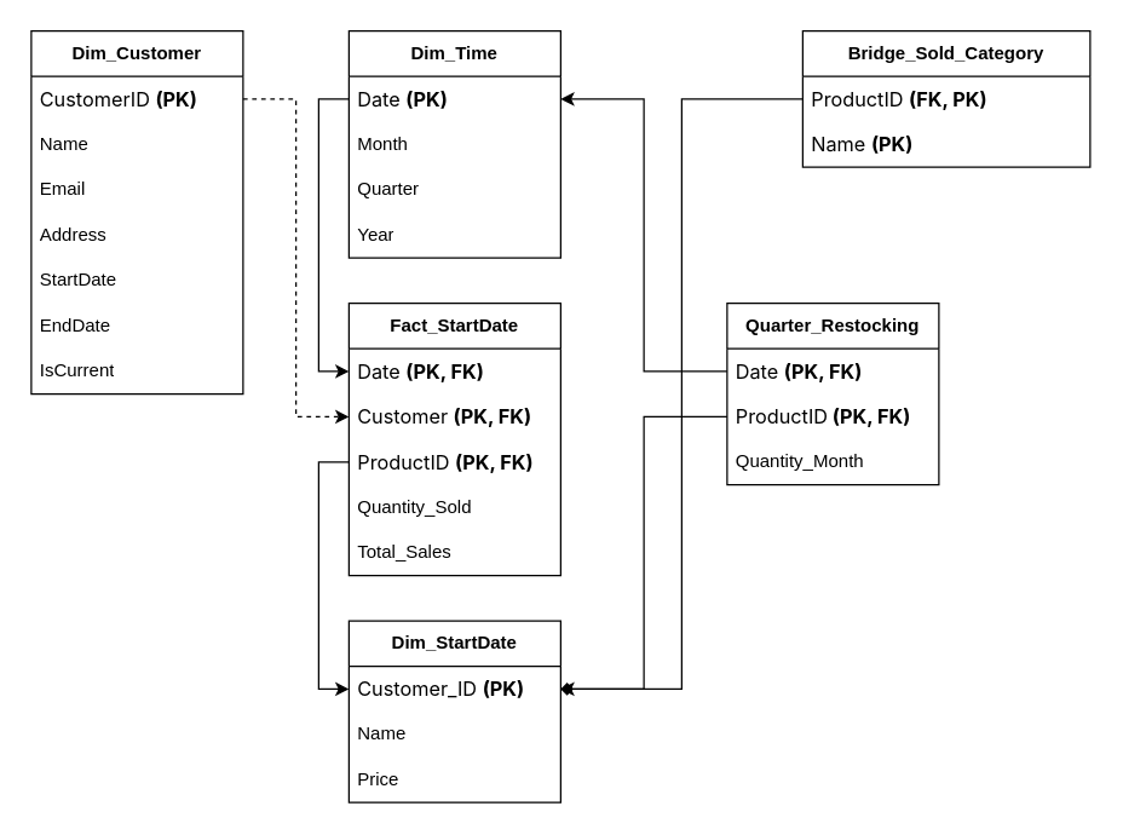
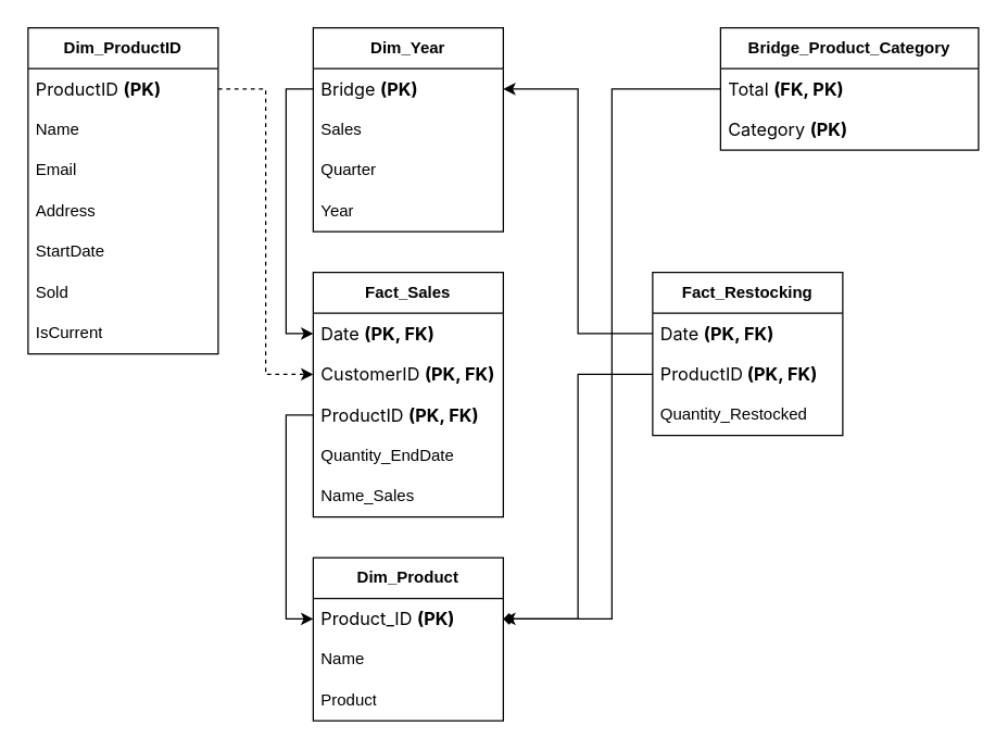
- <mxCell id="2" value="&lt;span style=&quot;font-weight: 700;&quot;&gt;Dim_Customer&lt;/span&gt;" style="swimlane;fontStyle=0;childLayout=stackLayout;horizontal=1;startSize=30;horizontalStack=0;resizeParent=1;resizeParentMax=0;resizeLast=0;collapsible=1;marginBottom=0;whiteSpace=wrap;html=1;" vertex="1" parent="1"><mxGeometry x="20" y="20" width="140" height="240" as="geometry" /></mxCell>
+ <mxCell id="2" value="&lt;span style=&quot;font-weight: 700;&quot;&gt;Dim_ProductID&lt;/span&gt;" style="swimlane;fontStyle=0;childLayout=stackLayout;horizontal=1;startSize=30;horizontalStack=0;resizeParent=1;resizeParentMax=0;resizeLast=0;collapsible=1;marginBottom=0;whiteSpace=wrap;html=1;" vertex="1" parent="1"><mxGeometry x="20" y="20" width="140" height="240" as="geometry" /></mxCell>
- <mxCell id="10" value="&lt;span style=&quot;font-weight: 700;&quot;&gt;Dim_Time&lt;/span&gt;" style="swimlane;fontStyle=0;childLayout=stackLayout;horizontal=1;startSize=30;horizontalStack=0;resizeParent=1;resizeParentMax=0;resizeLast=0;collapsible=1;marginBottom=0;whiteSpace=wrap;html=1;" vertex="1" parent="1"><mxGeometry x="230" y="20" width="140" height="150" as="geometry" /></mxCell>
+ <mxCell id="10" value="&lt;span style=&quot;font-weight: 700;&quot;&gt;Dim_Year&lt;/span&gt;" style="swimlane;fontStyle=0;childLayout=stackLayout;horizontal=1;startSize=30;horizontalStack=0;resizeParent=1;resizeParentMax=0;resizeLast=0;collapsible=1;marginBottom=0;whiteSpace=wrap;html=1;" vertex="1" parent="1"><mxGeometry x="230" y="20" width="140" height="150" as="geometry" /></mxCell>
- <mxCell id="29" value="&lt;b&gt;Bridge_Sold_Category&lt;/b&gt;" style="swimlane;fontStyle=0;childLayout=stackLayout;horizontal=1;startSize=30;horizontalStack=0;resizeParent=1;resizeParentMax=0;resizeLast=0;collapsible=1;marginBottom=0;whiteSpace=wrap;html=1;" vertex="1" parent="1"><mxGeometry x="530" y="20" width="190" height="90" as="geometry" /></mxCell>
+ <mxCell id="29" value="&lt;b&gt;Bridge_Product_Category&lt;/b&gt;" style="swimlane;fontStyle=0;childLayout=stackLayout;horizontal=1;startSize=30;horizontalStack=0;resizeParent=1;resizeParentMax=0;resizeLast=0;collapsible=1;marginBottom=0;whiteSpace=wrap;html=1;" vertex="1" parent="1"><mxGeometry x="530" y="20" width="190" height="90" as="geometry" /></mxCell>
- <mxCell id="3" value="&lt;span style=&quot;font-family: -apple-system, BlinkMacSystemFont, Roboto, &amp;quot;Helvetica Neue&amp;quot;, Geneva, &amp;quot;Noto Sans Armenian&amp;quot;, &amp;quot;Noto Sans Bengali&amp;quot;, &amp;quot;Noto Sans Cherokee&amp;quot;, &amp;quot;Noto Sans Devanagari&amp;quot;, &amp;quot;Noto Sans Ethiopic&amp;quot;, &amp;quot;Noto Sans Georgian&amp;quot;, &amp;quot;Noto Sans Hebrew&amp;quot;, &amp;quot;Noto Sans Kannada&amp;quot;, &amp;quot;Noto Sans Khmer&amp;quot;, &amp;quot;Noto Sans Lao&amp;quot;, &amp;quot;Noto Sans Osmanya&amp;quot;, &amp;quot;Noto Sans Tamil&amp;quot;, &amp;quot;Noto Sans Telugu&amp;quot;, &amp;quot;Noto Sans Thai&amp;quot;, arial, Tahoma, verdana, sans-serif; font-size: 13px; white-space-collapse: break-spaces; background-color: rgb(255, 255, 255);&quot;&gt;CustomerID &lt;b&gt;(PK)&lt;/b&gt;&lt;/span&gt;" style="text;strokeColor=none;fillColor=none;align=left;verticalAlign=middle;spacingLeft=4;spacingRight=4;overflow=hidden;points=[[0,0.5],[1,0.5]];portConstraint=eastwest;rotatable=0;whiteSpace=wrap;html=1;" vertex="1" parent="2"><mxGeometry y="30" width="140" height="30" as="geometry" /></mxCell>
+ <mxCell id="3" value="&lt;span style=&quot;font-family: -apple-system, BlinkMacSystemFont, Roboto, &amp;quot;Helvetica Neue&amp;quot;, Geneva, &amp;quot;Noto Sans Armenian&amp;quot;, &amp;quot;Noto Sans Bengali&amp;quot;, &amp;quot;Noto Sans Cherokee&amp;quot;, &amp;quot;Noto Sans Devanagari&amp;quot;, &amp;quot;Noto Sans Ethiopic&amp;quot;, &amp;quot;Noto Sans Georgian&amp;quot;, &amp;quot;Noto Sans Hebrew&amp;quot;, &amp;quot;Noto Sans Kannada&amp;quot;, &amp;quot;Noto Sans Khmer&amp;quot;, &amp;quot;Noto Sans Lao&amp;quot;, &amp;quot;Noto Sans Osmanya&amp;quot;, &amp;quot;Noto Sans Tamil&amp;quot;, &amp;quot;Noto Sans Telugu&amp;quot;, &amp;quot;Noto Sans Thai&amp;quot;, arial, Tahoma, verdana, sans-serif; font-size: 13px; white-space-collapse: break-spaces; background-color: rgb(255, 255, 255);&quot;&gt;ProductID &lt;b&gt;(PK)&lt;/b&gt;&lt;/span&gt;" style="text;strokeColor=none;fillColor=none;align=left;verticalAlign=middle;spacingLeft=4;spacingRight=4;overflow=hidden;points=[[0,0.5],[1,0.5]];portConstraint=eastwest;rotatable=0;whiteSpace=wrap;html=1;" vertex="1" parent="2"><mxGeometry y="30" width="140" height="30" as="geometry" /></mxCell>
- <mxCell id="11" value="&lt;span style=&quot;font-family: -apple-system, BlinkMacSystemFont, Roboto, &amp;quot;Helvetica Neue&amp;quot;, Geneva, &amp;quot;Noto Sans Armenian&amp;quot;, &amp;quot;Noto Sans Bengali&amp;quot;, &amp;quot;Noto Sans Cherokee&amp;quot;, &amp;quot;Noto Sans Devanagari&amp;quot;, &amp;quot;Noto Sans Ethiopic&amp;quot;, &amp;quot;Noto Sans Georgian&amp;quot;, &amp;quot;Noto Sans Hebrew&amp;quot;, &amp;quot;Noto Sans Kannada&amp;quot;, &amp;quot;Noto Sans Khmer&amp;quot;, &amp;quot;Noto Sans Lao&amp;quot;, &amp;quot;Noto Sans Osmanya&amp;quot;, &amp;quot;Noto Sans Tamil&amp;quot;, &amp;quot;Noto Sans Telugu&amp;quot;, &amp;quot;Noto Sans Thai&amp;quot;, arial, Tahoma, verdana, sans-serif; font-size: 13px; white-space-collapse: break-spaces; background-color: rgb(255, 255, 255);&quot;&gt;Date &lt;b&gt;(PK)&lt;/b&gt;&lt;/span&gt;" style="text;strokeColor=none;fillColor=none;align=left;verticalAlign=middle;spacingLeft=4;spacingRight=4;overflow=hidden;points=[[0,0.5],[1,0.5]];portConstraint=eastwest;rotatable=0;whiteSpace=wrap;html=1;" vertex="1" parent="10"><mxGeometry y="30" width="140" height="30" as="geometry" /></mxCell>
+ <mxCell id="11" value="&lt;span style=&quot;font-family: -apple-system, BlinkMacSystemFont, Roboto, &amp;quot;Helvetica Neue&amp;quot;, Geneva, &amp;quot;Noto Sans Armenian&amp;quot;, &amp;quot;Noto Sans Bengali&amp;quot;, &amp;quot;Noto Sans Cherokee&amp;quot;, &amp;quot;Noto Sans Devanagari&amp;quot;, &amp;quot;Noto Sans Ethiopic&amp;quot;, &amp;quot;Noto Sans Georgian&amp;quot;, &amp;quot;Noto Sans Hebrew&amp;quot;, &amp;quot;Noto Sans Kannada&amp;quot;, &amp;quot;Noto Sans Khmer&amp;quot;, &amp;quot;Noto Sans Lao&amp;quot;, &amp;quot;Noto Sans Osmanya&amp;quot;, &amp;quot;Noto Sans Tamil&amp;quot;, &amp;quot;Noto Sans Telugu&amp;quot;, &amp;quot;Noto Sans Thai&amp;quot;, arial, Tahoma, verdana, sans-serif; font-size: 13px; white-space-collapse: break-spaces; background-color: rgb(255, 255, 255);&quot;&gt;Bridge &lt;b&gt;(PK)&lt;/b&gt;&lt;/span&gt;" style="text;strokeColor=none;fillColor=none;align=left;verticalAlign=middle;spacingLeft=4;spacingRight=4;overflow=hidden;points=[[0,0.5],[1,0.5]];portConstraint=eastwest;rotatable=0;whiteSpace=wrap;html=1;" vertex="1" parent="10"><mxGeometry y="30" width="140" height="30" as="geometry" /></mxCell>
- <mxCell id="30" value="&lt;span style=&quot;font-family: -apple-system, BlinkMacSystemFont, Roboto, &amp;quot;Helvetica Neue&amp;quot;, Geneva, &amp;quot;Noto Sans Armenian&amp;quot;, &amp;quot;Noto Sans Bengali&amp;quot;, &amp;quot;Noto Sans Cherokee&amp;quot;, &amp;quot;Noto Sans Devanagari&amp;quot;, &amp;quot;Noto Sans Ethiopic&amp;quot;, &amp;quot;Noto Sans Georgian&amp;quot;, &amp;quot;Noto Sans Hebrew&amp;quot;, &amp;quot;Noto Sans Kannada&amp;quot;, &amp;quot;Noto Sans Khmer&amp;quot;, &amp;quot;Noto Sans Lao&amp;quot;, &amp;quot;Noto Sans Osmanya&amp;quot;, &amp;quot;Noto Sans Tamil&amp;quot;, &amp;quot;Noto Sans Telugu&amp;quot;, &amp;quot;Noto Sans Thai&amp;quot;, arial, Tahoma, verdana, sans-serif; font-size: 13px; white-space-collapse: break-spaces; background-color: rgb(255, 255, 255);&quot;&gt;ProductID &lt;b&gt;(FK, PK)&lt;/b&gt;&lt;/span&gt;" style="text;strokeColor=none;fillColor=none;align=left;verticalAlign=middle;spacingLeft=4;spacingRight=4;overflow=hidden;points=[[0,0.5],[1,0.5]];portConstraint=eastwest;rotatable=0;whiteSpace=wrap;html=1;" vertex="1" parent="29"><mxGeometry y="30" width="190" height="30" as="geometry" /></mxCell>
+ <mxCell id="30" value="&lt;span style=&quot;font-family: -apple-system, BlinkMacSystemFont, Roboto, &amp;quot;Helvetica Neue&amp;quot;, Geneva, &amp;quot;Noto Sans Armenian&amp;quot;, &amp;quot;Noto Sans Bengali&amp;quot;, &amp;quot;Noto Sans Cherokee&amp;quot;, &amp;quot;Noto Sans Devanagari&amp;quot;, &amp;quot;Noto Sans Ethiopic&amp;quot;, &amp;quot;Noto Sans Georgian&amp;quot;, &amp;quot;Noto Sans Hebrew&amp;quot;, &amp;quot;Noto Sans Kannada&amp;quot;, &amp;quot;Noto Sans Khmer&amp;quot;, &amp;quot;Noto Sans Lao&amp;quot;, &amp;quot;Noto Sans Osmanya&amp;quot;, &amp;quot;Noto Sans Tamil&amp;quot;, &amp;quot;Noto Sans Telugu&amp;quot;, &amp;quot;Noto Sans Thai&amp;quot;, arial, Tahoma, verdana, sans-serif; font-size: 13px; white-space-collapse: break-spaces; background-color: rgb(255, 255, 255);&quot;&gt;Total &lt;b&gt;(FK, PK)&lt;/b&gt;&lt;/span&gt;" style="text;strokeColor=none;fillColor=none;align=left;verticalAlign=middle;spacingLeft=4;spacingRight=4;overflow=hidden;points=[[0,0.5],[1,0.5]];portConstraint=eastwest;rotatable=0;whiteSpace=wrap;html=1;" vertex="1" parent="29"><mxGeometry y="30" width="190" height="30" as="geometry" /></mxCell>
- <mxCell id="12" value="Month" style="text;strokeColor=none;fillColor=none;align=left;verticalAlign=middle;spacingLeft=4;spacingRight=4;overflow=hidden;points=[[0,0.5],[1,0.5]];portConstraint=eastwest;rotatable=0;whiteSpace=wrap;html=1;" vertex="1" parent="10"><mxGeometry y="60" width="140" height="30" as="geometry" /></mxCell>
+ <mxCell id="12" value="Sales" style="text;strokeColor=none;fillColor=none;align=left;verticalAlign=middle;spacingLeft=4;spacingRight=4;overflow=hidden;points=[[0,0.5],[1,0.5]];portConstraint=eastwest;rotatable=0;whiteSpace=wrap;html=1;" vertex="1" parent="10"><mxGeometry y="60" width="140" height="30" as="geometry" /></mxCell>
- <mxCell id="31" value="&lt;span style=&quot;font-family: -apple-system, BlinkMacSystemFont, Roboto, &amp;quot;Helvetica Neue&amp;quot;, Geneva, &amp;quot;Noto Sans Armenian&amp;quot;, &amp;quot;Noto Sans Bengali&amp;quot;, &amp;quot;Noto Sans Cherokee&amp;quot;, &amp;quot;Noto Sans Devanagari&amp;quot;, &amp;quot;Noto Sans Ethiopic&amp;quot;, &amp;quot;Noto Sans Georgian&amp;quot;, &amp;quot;Noto Sans Hebrew&amp;quot;, &amp;quot;Noto Sans Kannada&amp;quot;, &amp;quot;Noto Sans Khmer&amp;quot;, &amp;quot;Noto Sans Lao&amp;quot;, &amp;quot;Noto Sans Osmanya&amp;quot;, &amp;quot;Noto Sans Tamil&amp;quot;, &amp;quot;Noto Sans Telugu&amp;quot;, &amp;quot;Noto Sans Thai&amp;quot;, arial, Tahoma, verdana, sans-serif; font-size: 13px; white-space-collapse: break-spaces; background-color: rgb(255, 255, 255);&quot;&gt;Name &lt;b&gt;(PK)&lt;/b&gt;&lt;/span&gt;" style="text;strokeColor=none;fillColor=none;align=left;verticalAlign=middle;spacingLeft=4;spacingRight=4;overflow=hidden;points=[[0,0.5],[1,0.5]];portConstraint=eastwest;rotatable=0;whiteSpace=wrap;html=1;" vertex="1" parent="29"><mxGeometry y="60" width="190" height="30" as="geometry" /></mxCell>
+ <mxCell id="31" value="&lt;span style=&quot;font-family: -apple-system, BlinkMacSystemFont, Roboto, &amp;quot;Helvetica Neue&amp;quot;, Geneva, &amp;quot;Noto Sans Armenian&amp;quot;, &amp;quot;Noto Sans Bengali&amp;quot;, &amp;quot;Noto Sans Cherokee&amp;quot;, &amp;quot;Noto Sans Devanagari&amp;quot;, &amp;quot;Noto Sans Ethiopic&amp;quot;, &amp;quot;Noto Sans Georgian&amp;quot;, &amp;quot;Noto Sans Hebrew&amp;quot;, &amp;quot;Noto Sans Kannada&amp;quot;, &amp;quot;Noto Sans Khmer&amp;quot;, &amp;quot;Noto Sans Lao&amp;quot;, &amp;quot;Noto Sans Osmanya&amp;quot;, &amp;quot;Noto Sans Tamil&amp;quot;, &amp;quot;Noto Sans Telugu&amp;quot;, &amp;quot;Noto Sans Thai&amp;quot;, arial, Tahoma, verdana, sans-serif; font-size: 13px; white-space-collapse: break-spaces; background-color: rgb(255, 255, 255);&quot;&gt;Category &lt;b&gt;(PK)&lt;/b&gt;&lt;/span&gt;" style="text;strokeColor=none;fillColor=none;align=left;verticalAlign=middle;spacingLeft=4;spacingRight=4;overflow=hidden;points=[[0,0.5],[1,0.5]];portConstraint=eastwest;rotatable=0;whiteSpace=wrap;html=1;" vertex="1" parent="29"><mxGeometry y="60" width="190" height="30" as="geometry" /></mxCell>
- <mxCell id="8" value="EndDate" style="text;strokeColor=none;fillColor=none;align=left;verticalAlign=middle;spacingLeft=4;spacingRight=4;overflow=hidden;points=[[0,0.5],[1,0.5]];portConstraint=eastwest;rotatable=0;whiteSpace=wrap;html=1;" vertex="1" parent="2"><mxGeometry y="180" width="140" height="30" as="geometry" /></mxCell>
+ <mxCell id="8" value="Sold" style="text;strokeColor=none;fillColor=none;align=left;verticalAlign=middle;spacingLeft=4;spacingRight=4;overflow=hidden;points=[[0,0.5],[1,0.5]];portConstraint=eastwest;rotatable=0;whiteSpace=wrap;html=1;" vertex="1" parent="2"><mxGeometry y="180" width="140" height="30" as="geometry" /></mxCell>
- <mxCell id="19" value="&lt;span style=&quot;font-weight: 700;&quot;&gt;Fact_StartDate&lt;/span&gt;" style="swimlane;fontStyle=0;childLayout=stackLayout;horizontal=1;startSize=30;horizontalStack=0;resizeParent=1;resizeParentMax=0;resizeLast=0;collapsible=1;marginBottom=0;whiteSpace=wrap;html=1;" vertex="1" parent="1"><mxGeometry x="230" y="200" width="140" height="180" as="geometry" /></mxCell>
+ <mxCell id="19" value="&lt;span style=&quot;font-weight: 700;&quot;&gt;Fact_Sales&lt;/span&gt;" style="swimlane;fontStyle=0;childLayout=stackLayout;horizontal=1;startSize=30;horizontalStack=0;resizeParent=1;resizeParentMax=0;resizeLast=0;collapsible=1;marginBottom=0;whiteSpace=wrap;html=1;" vertex="1" parent="1"><mxGeometry x="230" y="200" width="140" height="180" as="geometry" /></mxCell>
- <mxCell id="25" value="&lt;b&gt;Quarter_Restocking&lt;/b&gt;" style="swimlane;fontStyle=0;childLayout=stackLayout;horizontal=1;startSize=30;horizontalStack=0;resizeParent=1;resizeParentMax=0;resizeLast=0;collapsible=1;marginBottom=0;whiteSpace=wrap;html=1;" vertex="1" parent="1"><mxGeometry x="480" y="200" width="140" height="120" as="geometry" /></mxCell>
+ <mxCell id="25" value="&lt;b&gt;Fact_Restocking&lt;/b&gt;" style="swimlane;fontStyle=0;childLayout=stackLayout;horizontal=1;startSize=30;horizontalStack=0;resizeParent=1;resizeParentMax=0;resizeLast=0;collapsible=1;marginBottom=0;whiteSpace=wrap;html=1;" vertex="1" parent="1"><mxGeometry x="480" y="200" width="140" height="120" as="geometry" /></mxCell>
- <mxCell id="21" value="&lt;span style=&quot;font-family: -apple-system, BlinkMacSystemFont, Roboto, &amp;quot;Helvetica Neue&amp;quot;, Geneva, &amp;quot;Noto Sans Armenian&amp;quot;, &amp;quot;Noto Sans Bengali&amp;quot;, &amp;quot;Noto Sans Cherokee&amp;quot;, &amp;quot;Noto Sans Devanagari&amp;quot;, &amp;quot;Noto Sans Ethiopic&amp;quot;, &amp;quot;Noto Sans Georgian&amp;quot;, &amp;quot;Noto Sans Hebrew&amp;quot;, &amp;quot;Noto Sans Kannada&amp;quot;, &amp;quot;Noto Sans Khmer&amp;quot;, &amp;quot;Noto Sans Lao&amp;quot;, &amp;quot;Noto Sans Osmanya&amp;quot;, &amp;quot;Noto Sans Tamil&amp;quot;, &amp;quot;Noto Sans Telugu&amp;quot;, &amp;quot;Noto Sans Thai&amp;quot;, arial, Tahoma, verdana, sans-serif; font-size: 13px; white-space-collapse: break-spaces; background-color: rgb(255, 255, 255);&quot;&gt;Customer &lt;b&gt;(PK, FK)&lt;/b&gt;&lt;/span&gt;" style="text;strokeColor=none;fillColor=none;align=left;verticalAlign=middle;spacingLeft=4;spacingRight=4;overflow=hidden;points=[[0,0.5],[1,0.5]];portConstraint=eastwest;rotatable=0;whiteSpace=wrap;html=1;" vertex="1" parent="19"><mxGeometry y="60" width="140" height="30" as="geometry" /></mxCell>
+ <mxCell id="21" value="&lt;span style=&quot;font-family: -apple-system, BlinkMacSystemFont, Roboto, &amp;quot;Helvetica Neue&amp;quot;, Geneva, &amp;quot;Noto Sans Armenian&amp;quot;, &amp;quot;Noto Sans Bengali&amp;quot;, &amp;quot;Noto Sans Cherokee&amp;quot;, &amp;quot;Noto Sans Devanagari&amp;quot;, &amp;quot;Noto Sans Ethiopic&amp;quot;, &amp;quot;Noto Sans Georgian&amp;quot;, &amp;quot;Noto Sans Hebrew&amp;quot;, &amp;quot;Noto Sans Kannada&amp;quot;, &amp;quot;Noto Sans Khmer&amp;quot;, &amp;quot;Noto Sans Lao&amp;quot;, &amp;quot;Noto Sans Osmanya&amp;quot;, &amp;quot;Noto Sans Tamil&amp;quot;, &amp;quot;Noto Sans Telugu&amp;quot;, &amp;quot;Noto Sans Thai&amp;quot;, arial, Tahoma, verdana, sans-serif; font-size: 13px; white-space-collapse: break-spaces; background-color: rgb(255, 255, 255);&quot;&gt;CustomerID &lt;b&gt;(PK, FK)&lt;/b&gt;&lt;/span&gt;" style="text;strokeColor=none;fillColor=none;align=left;verticalAlign=middle;spacingLeft=4;spacingRight=4;overflow=hidden;points=[[0,0.5],[1,0.5]];portConstraint=eastwest;rotatable=0;whiteSpace=wrap;html=1;" vertex="1" parent="19"><mxGeometry y="60" width="140" height="30" as="geometry" /></mxCell>
- <mxCell id="28" value="Quantity_Month" style="text;strokeColor=none;fillColor=none;align=left;verticalAlign=middle;spacingLeft=4;spacingRight=4;overflow=hidden;points=[[0,0.5],[1,0.5]];portConstraint=eastwest;rotatable=0;whiteSpace=wrap;html=1;" vertex="1" parent="25"><mxGeometry y="90" width="140" height="30" as="geometry" /></mxCell>
+ <mxCell id="28" value="Quantity_Restocked" style="text;strokeColor=none;fillColor=none;align=left;verticalAlign=middle;spacingLeft=4;spacingRight=4;overflow=hidden;points=[[0,0.5],[1,0.5]];portConstraint=eastwest;rotatable=0;whiteSpace=wrap;html=1;" vertex="1" parent="25"><mxGeometry y="90" width="140" height="30" as="geometry" /></mxCell>
- <mxCell id="23" value="Quantity_Sold" style="text;strokeColor=none;fillColor=none;align=left;verticalAlign=middle;spacingLeft=4;spacingRight=4;overflow=hidden;points=[[0,0.5],[1,0.5]];portConstraint=eastwest;rotatable=0;whiteSpace=wrap;html=1;" vertex="1" parent="19"><mxGeometry y="120" width="140" height="30" as="geometry" /></mxCell>
+ <mxCell id="23" value="Quantity_EndDate" style="text;strokeColor=none;fillColor=none;align=left;verticalAlign=middle;spacingLeft=4;spacingRight=4;overflow=hidden;points=[[0,0.5],[1,0.5]];portConstraint=eastwest;rotatable=0;whiteSpace=wrap;html=1;" vertex="1" parent="19"><mxGeometry y="120" width="140" height="30" as="geometry" /></mxCell>
- <mxCell id="24" value="Total_Sales" style="text;strokeColor=none;fillColor=none;align=left;verticalAlign=middle;spacingLeft=4;spacingRight=4;overflow=hidden;points=[[0,0.5],[1,0.5]];portConstraint=eastwest;rotatable=0;whiteSpace=wrap;html=1;" vertex="1" parent="19"><mxGeometry y="150" width="140" height="30" as="geometry" /></mxCell>
+ <mxCell id="24" value="Name_Sales" style="text;strokeColor=none;fillColor=none;align=left;verticalAlign=middle;spacingLeft=4;spacingRight=4;overflow=hidden;points=[[0,0.5],[1,0.5]];portConstraint=eastwest;rotatable=0;whiteSpace=wrap;html=1;" vertex="1" parent="19"><mxGeometry y="150" width="140" height="30" as="geometry" /></mxCell>
- <mxCell id="15" value="&lt;span style=&quot;font-weight: 700;&quot;&gt;Dim_StartDate&lt;/span&gt;" style="swimlane;fontStyle=0;childLayout=stackLayout;horizontal=1;startSize=30;horizontalStack=0;resizeParent=1;resizeParentMax=0;resizeLast=0;collapsible=1;marginBottom=0;whiteSpace=wrap;html=1;" vertex="1" parent="1"><mxGeometry x="230" y="410" width="140" height="120" as="geometry" /></mxCell>
+ <mxCell id="15" value="&lt;span style=&quot;font-weight: 700;&quot;&gt;Dim_Product&lt;/span&gt;" style="swimlane;fontStyle=0;childLayout=stackLayout;horizontal=1;startSize=30;horizontalStack=0;resizeParent=1;resizeParentMax=0;resizeLast=0;collapsible=1;marginBottom=0;whiteSpace=wrap;html=1;" vertex="1" parent="1"><mxGeometry x="230" y="410" width="140" height="120" as="geometry" /></mxCell>
- <mxCell id="16" value="&lt;span style=&quot;font-family: -apple-system, BlinkMacSystemFont, Roboto, &amp;quot;Helvetica Neue&amp;quot;, Geneva, &amp;quot;Noto Sans Armenian&amp;quot;, &amp;quot;Noto Sans Bengali&amp;quot;, &amp;quot;Noto Sans Cherokee&amp;quot;, &amp;quot;Noto Sans Devanagari&amp;quot;, &amp;quot;Noto Sans Ethiopic&amp;quot;, &amp;quot;Noto Sans Georgian&amp;quot;, &amp;quot;Noto Sans Hebrew&amp;quot;, &amp;quot;Noto Sans Kannada&amp;quot;, &amp;quot;Noto Sans Khmer&amp;quot;, &amp;quot;Noto Sans Lao&amp;quot;, &amp;quot;Noto Sans Osmanya&amp;quot;, &amp;quot;Noto Sans Tamil&amp;quot;, &amp;quot;Noto Sans Telugu&amp;quot;, &amp;quot;Noto Sans Thai&amp;quot;, arial, Tahoma, verdana, sans-serif; font-size: 13px; white-space-collapse: break-spaces; background-color: rgb(255, 255, 255);&quot;&gt;Customer_ID &lt;b&gt;(PK)&lt;/b&gt;&lt;/span&gt;" style="text;strokeColor=none;fillColor=none;align=left;verticalAlign=middle;spacingLeft=4;spacingRight=4;overflow=hidden;points=[[0,0.5],[1,0.5]];portConstraint=eastwest;rotatable=0;whiteSpace=wrap;html=1;" vertex="1" parent="15"><mxGeometry y="30" width="140" height="30" as="geometry" /></mxCell>
+ <mxCell id="16" value="&lt;span style=&quot;font-family: -apple-system, BlinkMacSystemFont, Roboto, &amp;quot;Helvetica Neue&amp;quot;, Geneva, &amp;quot;Noto Sans Armenian&amp;quot;, &amp;quot;Noto Sans Bengali&amp;quot;, &amp;quot;Noto Sans Cherokee&amp;quot;, &amp;quot;Noto Sans Devanagari&amp;quot;, &amp;quot;Noto Sans Ethiopic&amp;quot;, &amp;quot;Noto Sans Georgian&amp;quot;, &amp;quot;Noto Sans Hebrew&amp;quot;, &amp;quot;Noto Sans Kannada&amp;quot;, &amp;quot;Noto Sans Khmer&amp;quot;, &amp;quot;Noto Sans Lao&amp;quot;, &amp;quot;Noto Sans Osmanya&amp;quot;, &amp;quot;Noto Sans Tamil&amp;quot;, &amp;quot;Noto Sans Telugu&amp;quot;, &amp;quot;Noto Sans Thai&amp;quot;, arial, Tahoma, verdana, sans-serif; font-size: 13px; white-space-collapse: break-spaces; background-color: rgb(255, 255, 255);&quot;&gt;Product_ID &lt;b&gt;(PK)&lt;/b&gt;&lt;/span&gt;" style="text;strokeColor=none;fillColor=none;align=left;verticalAlign=middle;spacingLeft=4;spacingRight=4;overflow=hidden;points=[[0,0.5],[1,0.5]];portConstraint=eastwest;rotatable=0;whiteSpace=wrap;html=1;" vertex="1" parent="15"><mxGeometry y="30" width="140" height="30" as="geometry" /></mxCell>
- <mxCell id="18" value="Price" style="text;strokeColor=none;fillColor=none;align=left;verticalAlign=middle;spacingLeft=4;spacingRight=4;overflow=hidden;points=[[0,0.5],[1,0.5]];portConstraint=eastwest;rotatable=0;whiteSpace=wrap;html=1;" vertex="1" parent="15"><mxGeometry y="90" width="140" height="30" as="geometry" /></mxCell>
+ <mxCell id="18" value="Product" style="text;strokeColor=none;fillColor=none;align=left;verticalAlign=middle;spacingLeft=4;spacingRight=4;overflow=hidden;points=[[0,0.5],[1,0.5]];portConstraint=eastwest;rotatable=0;whiteSpace=wrap;html=1;" vertex="1" parent="15"><mxGeometry y="90" width="140" height="30" as="geometry" /></mxCell>
